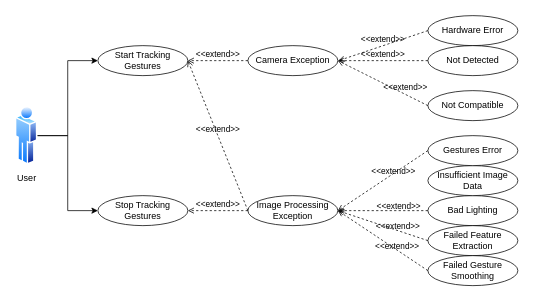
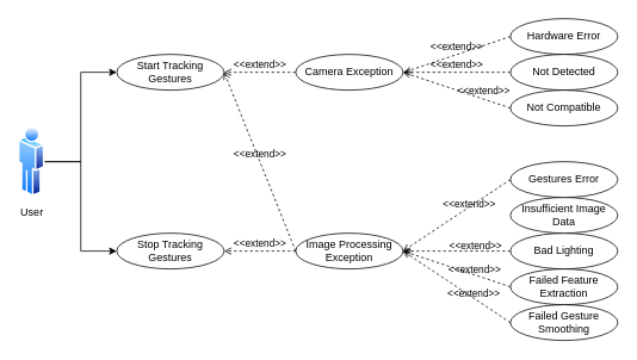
- <mxCell id="14" value="Not Compatible" style="ellipse;whiteSpace=wrap;html=1;" vertex="1" parent="1"><mxGeometry x="570" y="120" width="120" height="40" as="geometry" /></mxCell>
+ <mxCell id="14" value="Not Compatible" style="ellipse;whiteSpace=wrap;html=1;" vertex="1" parent="1"><mxGeometry x="570" y="100" width="120" height="40" as="geometry" /></mxCell>
